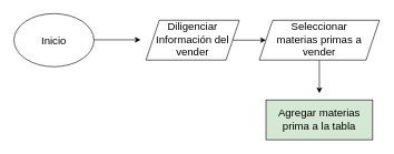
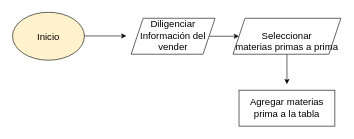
- <mxCell id="7" value="&lt;br&gt;Seleccionar &lt;br&gt;materias primas a vender" style="shape=parallelogram;perimeter=parallelogramPerimeter;whiteSpace=wrap;html=1;fixedSize=1;fontSize=16;verticalAlign=bottom;" vertex="1" parent="1"><mxGeometry x="388" y="30" width="180" height="60" as="geometry" /></mxCell>
+ <mxCell id="7" value="&lt;br&gt;Seleccionar &lt;br&gt;materias primas a prima" style="shape=parallelogram;perimeter=parallelogramPerimeter;whiteSpace=wrap;html=1;fixedSize=1;fontSize=16;verticalAlign=bottom;" vertex="1" parent="1"><mxGeometry x="388" y="30" width="180" height="60" as="geometry" /></mxCell>
- <mxCell id="3" value="&lt;font style=&quot;font-size: 16px;&quot;&gt;Inicio&lt;/font&gt;" style="ellipse;whiteSpace=wrap;html=1;" vertex="1" parent="1"><mxGeometry x="20" y="20" width="120" height="80" as="geometry" /></mxCell>
+ <mxCell id="3" value="&lt;font style=&quot;font-size: 16px;&quot;&gt;Inicio&lt;/font&gt;" style="ellipse;whiteSpace=wrap;html=1;fillColor=#fff2cc;" vertex="1" parent="1"><mxGeometry x="20" y="20" width="120" height="80" as="geometry" /></mxCell>
- <mxCell id="8" value="Agregar materias prima a la tabla" style="rounded=0;whiteSpace=wrap;html=1;fontSize=16;fillColor=#d5e8d4;" vertex="1" parent="1"><mxGeometry x="398" y="150" width="160" height="60" as="geometry" /></mxCell>
+ <mxCell id="8" value="Agregar materias prima a la tabla" style="rounded=0;whiteSpace=wrap;html=1;fontSize=16;" vertex="1" parent="1"><mxGeometry x="398" y="150" width="160" height="60" as="geometry" /></mxCell>
